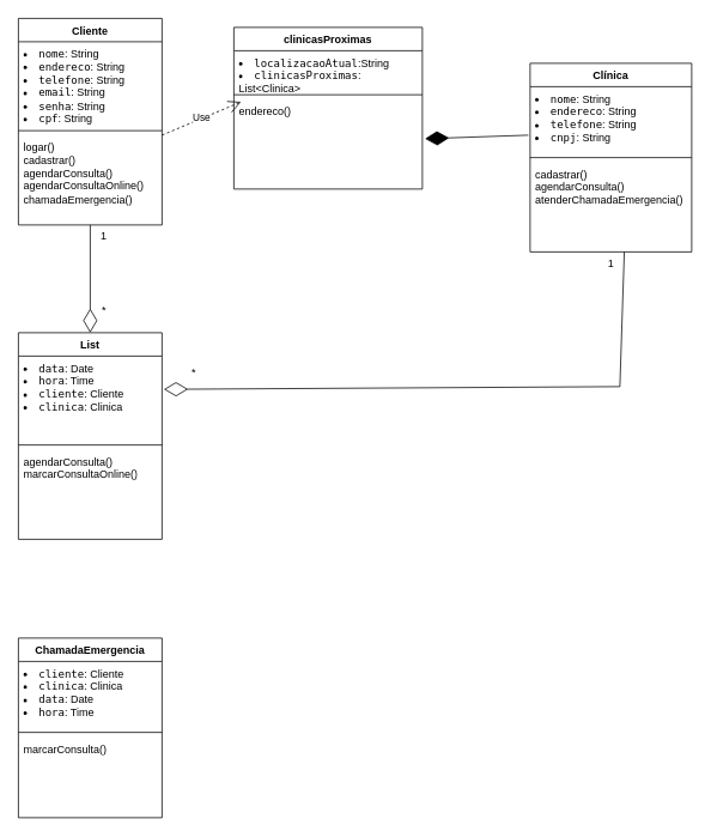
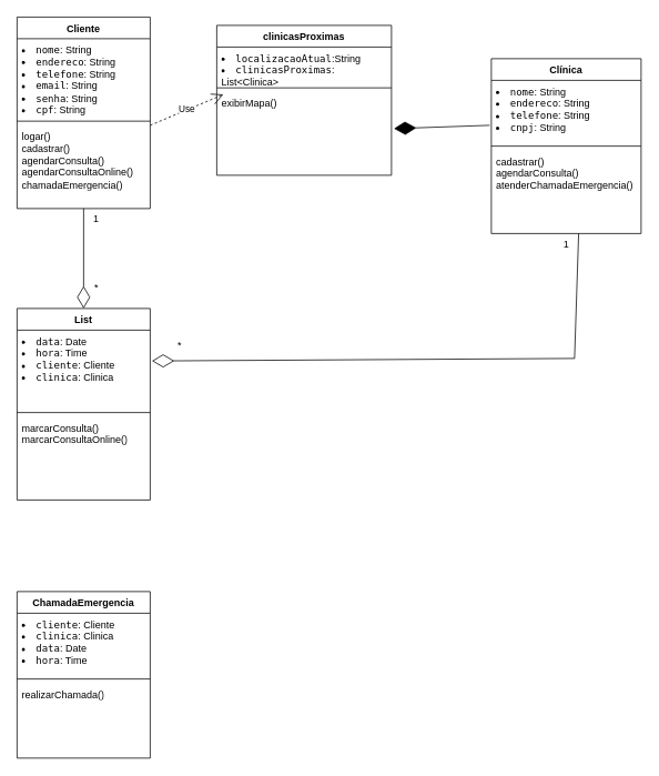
- <mxCell id="21" value="&lt;div&gt;endereco()&lt;br&gt;&lt;/div&gt;" style="text;strokeColor=none;fillColor=none;align=left;verticalAlign=top;spacingLeft=4;spacingRight=4;overflow=hidden;rotatable=0;points=[[0,0.5],[1,0.5]];portConstraint=eastwest;whiteSpace=wrap;html=1;" parent="18" vertex="1"><mxGeometry y="80" width="210" height="100" as="geometry" /></mxCell>
+ <mxCell id="21" value="&lt;div&gt;exibirMapa()&lt;br&gt;&lt;/div&gt;" style="text;strokeColor=none;fillColor=none;align=left;verticalAlign=top;spacingLeft=4;spacingRight=4;overflow=hidden;rotatable=0;points=[[0,0.5],[1,0.5]];portConstraint=eastwest;whiteSpace=wrap;html=1;" parent="18" vertex="1"><mxGeometry y="80" width="210" height="100" as="geometry" /></mxCell>
- <mxCell id="17" value="agendarConsulta()&lt;br&gt;&lt;div&gt;marcarConsultaOnline()&lt;br&gt;&lt;/div&gt;" style="text;strokeColor=none;fillColor=none;align=left;verticalAlign=top;spacingLeft=4;spacingRight=4;overflow=hidden;rotatable=0;points=[[0,0.5],[1,0.5]];portConstraint=eastwest;whiteSpace=wrap;html=1;" parent="14" vertex="1"><mxGeometry y="130" width="160" height="100" as="geometry" /></mxCell>
+ <mxCell id="17" value="marcarConsulta()&lt;br&gt;&lt;div&gt;marcarConsultaOnline()&lt;br&gt;&lt;/div&gt;" style="text;strokeColor=none;fillColor=none;align=left;verticalAlign=top;spacingLeft=4;spacingRight=4;overflow=hidden;rotatable=0;points=[[0,0.5],[1,0.5]];portConstraint=eastwest;whiteSpace=wrap;html=1;" parent="14" vertex="1"><mxGeometry y="130" width="160" height="100" as="geometry" /></mxCell>
- <mxCell id="13" value="&lt;div&gt;marcarConsulta()&lt;br&gt;&lt;/div&gt;" style="text;strokeColor=none;fillColor=none;align=left;verticalAlign=top;spacingLeft=4;spacingRight=4;overflow=hidden;rotatable=0;points=[[0,0.5],[1,0.5]];portConstraint=eastwest;whiteSpace=wrap;html=1;" parent="10" vertex="1"><mxGeometry y="110" width="160" height="90" as="geometry" /></mxCell>
+ <mxCell id="13" value="&lt;div&gt;realizarChamada()&lt;br&gt;&lt;/div&gt;" style="text;strokeColor=none;fillColor=none;align=left;verticalAlign=top;spacingLeft=4;spacingRight=4;overflow=hidden;rotatable=0;points=[[0,0.5],[1,0.5]];portConstraint=eastwest;whiteSpace=wrap;html=1;" parent="10" vertex="1"><mxGeometry y="110" width="160" height="90" as="geometry" /></mxCell>
